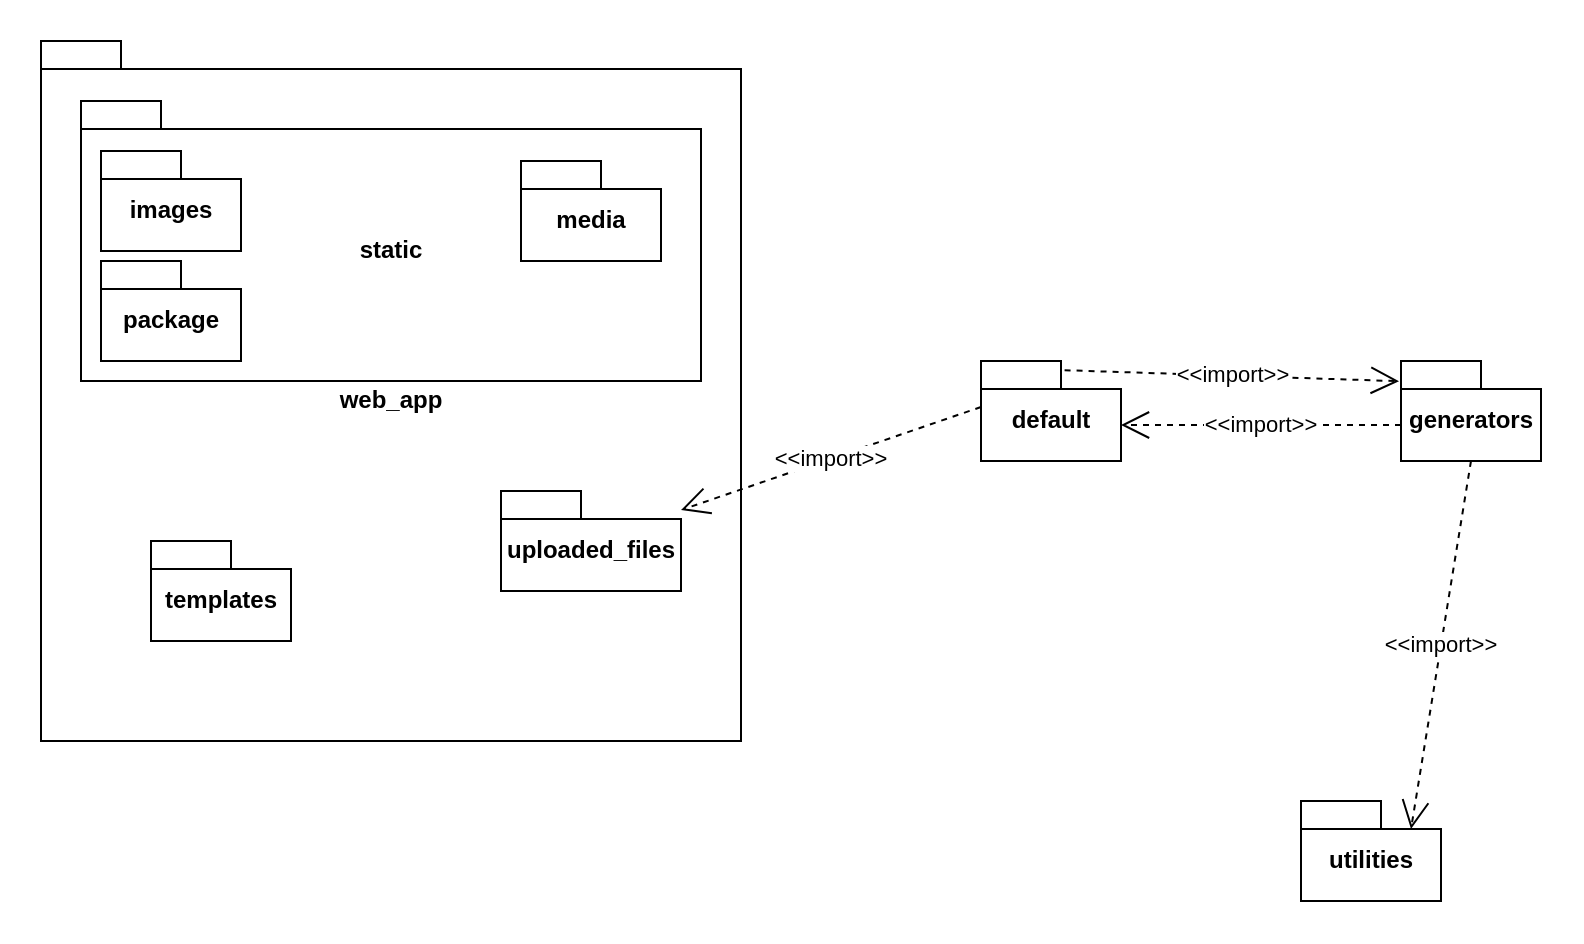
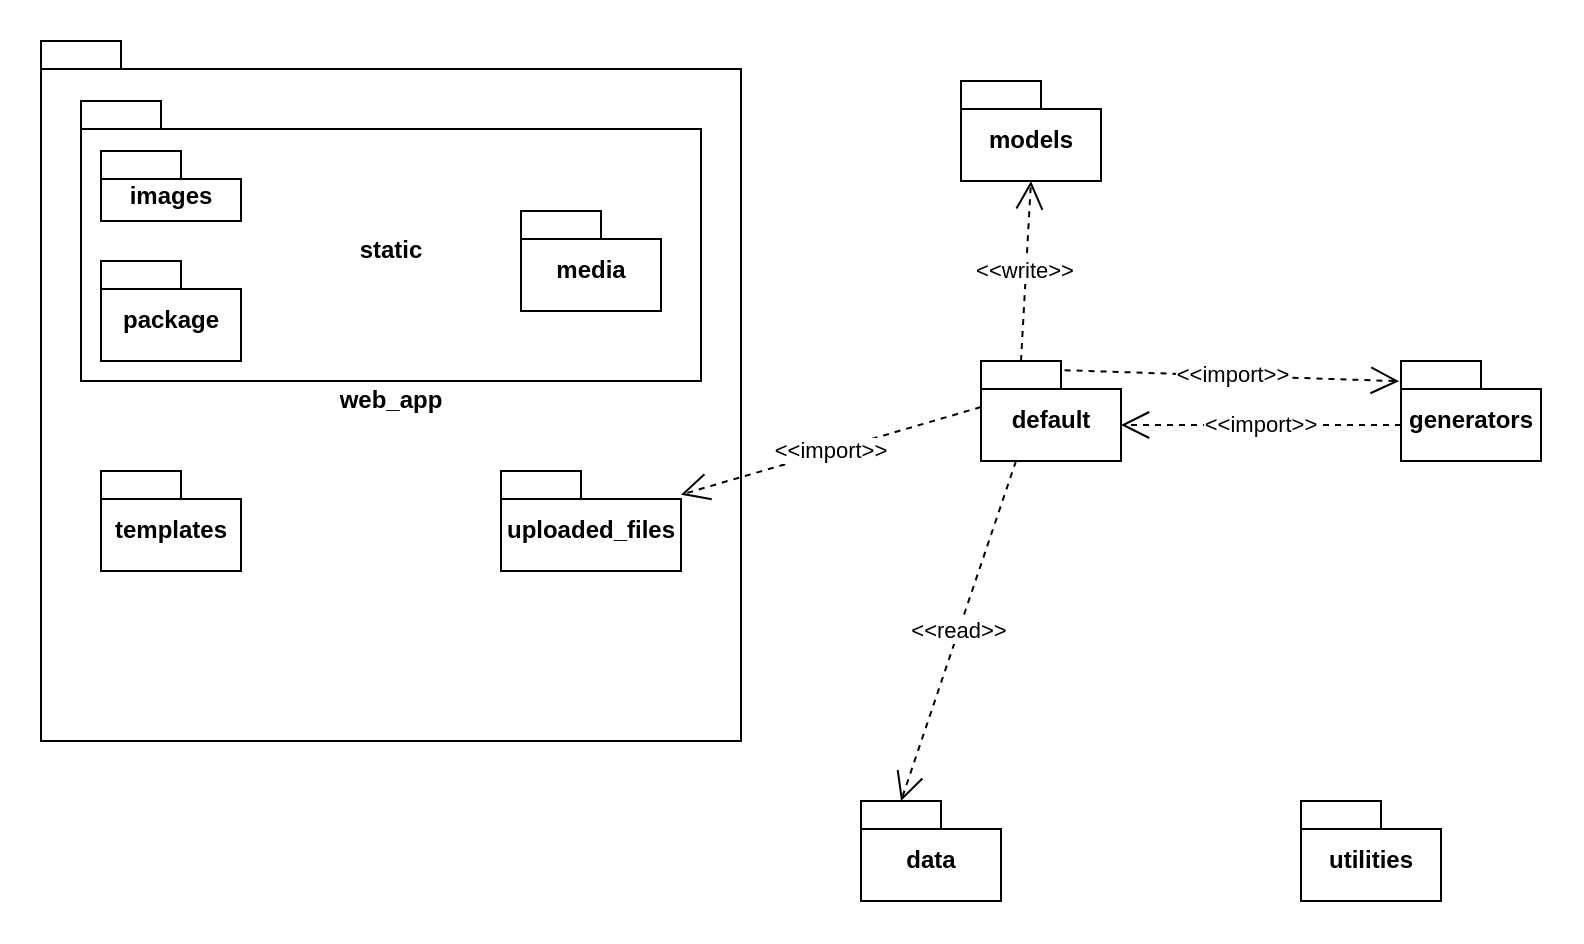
+ <mxCell id="18" value="models" style="shape=folder;fontStyle=1;spacingTop=10;tabWidth=40;tabHeight=14;tabPosition=left;html=1;" vertex="1" parent="1"><mxGeometry x="480" y="40" width="70" height="50" as="geometry" /></mxCell>
- <mxCell id="9" value="images" style="shape=folder;fontStyle=1;spacingTop=10;tabWidth=40;tabHeight=14;tabPosition=left;html=1;" vertex="1" parent="1"><mxGeometry x="50" y="75" width="70" height="50" as="geometry" /></mxCell>
+ <mxCell id="9" value="images" style="shape=folder;fontStyle=1;spacingTop=10;tabWidth=40;tabHeight=14;tabPosition=left;html=1;" vertex="1" parent="1"><mxGeometry x="50" y="75" width="70" height="35" as="geometry" /></mxCell>
- <mxCell id="10" value="media" style="shape=folder;fontStyle=1;spacingTop=10;tabWidth=40;tabHeight=14;tabPosition=left;html=1;" vertex="1" parent="1"><mxGeometry x="260" y="80" width="70" height="50" as="geometry" /></mxCell>
+ <mxCell id="10" value="media" style="shape=folder;fontStyle=1;spacingTop=10;tabWidth=40;tabHeight=14;tabPosition=left;html=1;" vertex="1" parent="1"><mxGeometry x="260" y="105" width="70" height="50" as="geometry" /></mxCell>
+ <mxCell id="19" value="&amp;lt;&amp;lt;write&amp;gt;&amp;gt;" style="endArrow=open;endSize=12;dashed=1;html=1;exitX=0;exitY=0;exitDx=20;exitDy=0;exitPerimeter=0;entryX=0.5;entryY=1;entryDx=0;entryDy=0;entryPerimeter=0;" edge="1" parent="1" source="12" target="18"><mxGeometry width="160" relative="1" as="geometry"><mxPoint x="250" y="-70" as="sourcePoint" /><mxPoint x="410" y="-70" as="targetPoint" /></mxGeometry></mxCell>
- <mxCell id="7" value="uploaded_files" style="shape=folder;fontStyle=1;spacingTop=10;tabWidth=40;tabHeight=14;tabPosition=left;html=1;" vertex="1" parent="1"><mxGeometry x="250" y="245" width="90" height="50" as="geometry" /></mxCell>
+ <mxCell id="7" value="uploaded_files" style="shape=folder;fontStyle=1;spacingTop=10;tabWidth=40;tabHeight=14;tabPosition=left;html=1;" vertex="1" parent="1"><mxGeometry x="250" y="235" width="90" height="50" as="geometry" /></mxCell>
- <mxCell id="8" value="templates" style="shape=folder;fontStyle=1;spacingTop=10;tabWidth=40;tabHeight=14;tabPosition=left;html=1;" vertex="1" parent="1"><mxGeometry x="75" y="270" width="70" height="50" as="geometry" /></mxCell>
+ <mxCell id="8" value="templates" style="shape=folder;fontStyle=1;spacingTop=10;tabWidth=40;tabHeight=14;tabPosition=left;html=1;" vertex="1" parent="1"><mxGeometry x="50" y="235" width="70" height="50" as="geometry" /></mxCell>
- <mxCell id="4" value="&amp;lt;&amp;lt;import&amp;gt;&amp;gt;" style="endArrow=open;endSize=12;dashed=1;html=1;exitX=0.5;exitY=1;exitDx=0;exitDy=0;exitPerimeter=0;entryX=0;entryY=0;entryDx=55;entryDy=14;entryPerimeter=0;" edge="1" parent="1" source="3" target="2"><mxGeometry width="160" relative="1" as="geometry"><mxPoint x="230" y="110" as="sourcePoint" /><mxPoint x="390" y="110" as="targetPoint" /></mxGeometry></mxCell>
+ <mxCell id="15" value="&amp;lt;&amp;lt;read&amp;gt;&amp;gt;" style="endArrow=open;endSize=12;dashed=1;html=1;exitX=0.25;exitY=1;exitDx=0;exitDy=0;exitPerimeter=0;entryX=0;entryY=0;entryDx=20;entryDy=0;entryPerimeter=0;" edge="1" parent="1" source="12" target="14"><mxGeometry width="160" relative="1" as="geometry"><mxPoint x="440" y="310" as="sourcePoint" /><mxPoint x="600" y="310" as="targetPoint" /></mxGeometry></mxCell>
+ <mxCell id="14" value="data" style="shape=folder;fontStyle=1;spacingTop=10;tabWidth=40;tabHeight=14;tabPosition=left;html=1;" vertex="1" parent="1"><mxGeometry x="430" y="400" width="70" height="50" as="geometry" /></mxCell>
